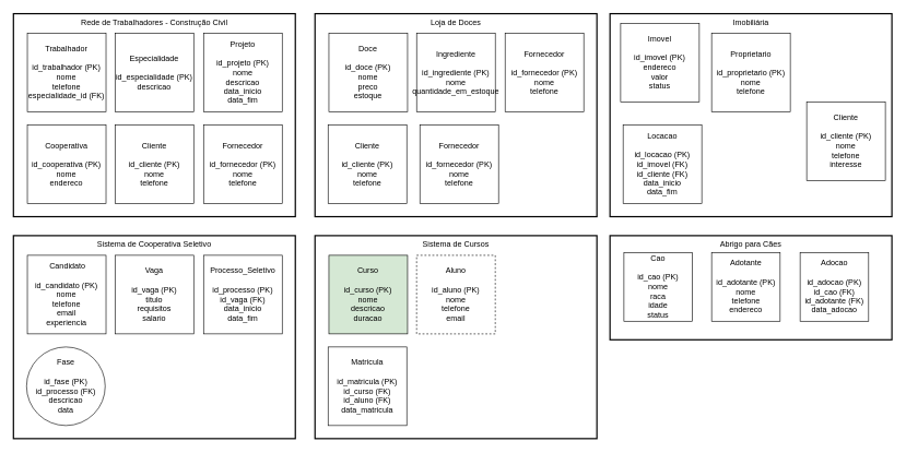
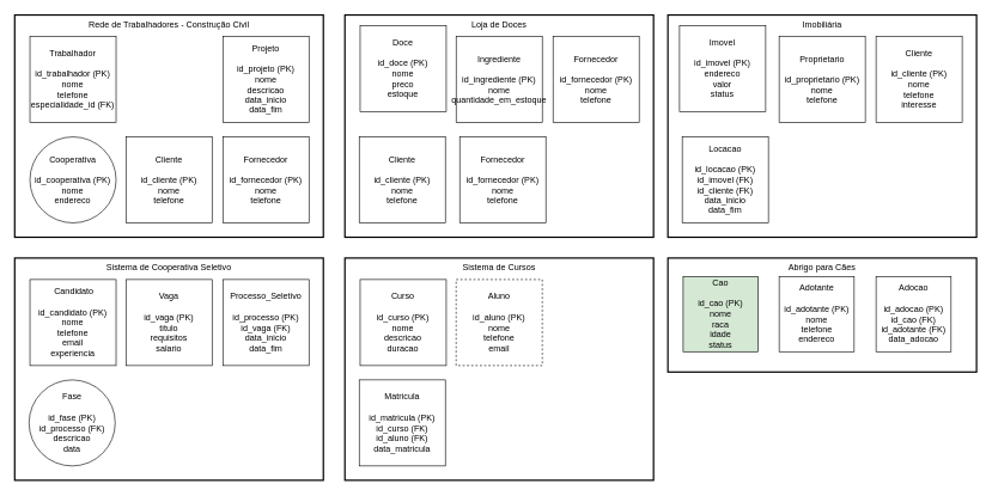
- <mxCell id="4" value="&lt;div align=&quot;center&quot;&gt;Especialidade&lt;/div&gt;&lt;div align=&quot;center&quot;&gt;&lt;br&gt;&lt;/div&gt;&lt;div align=&quot;center&quot;&gt;id_especialidade (PK)&lt;/div&gt;&lt;div align=&quot;center&quot;&gt;descricao&lt;/div&gt;" style="whiteSpace=wrap;html=1;aspect=fixed;align=center;" vertex="1" parent="2"><mxGeometry x="155" y="30" width="120" height="120" as="geometry" /></mxCell>
- <mxCell id="10" value="Doce&lt;br&gt;&lt;br&gt;id_doce (PK)&lt;br&gt;nome&lt;br&gt;preco&lt;br&gt;estoque" style="whiteSpace=wrap;html=1;aspect=fixed;" vertex="1" parent="9"><mxGeometry x="21.23" y="30" width="120" height="120" as="geometry" /></mxCell>
+ <mxCell id="10" value="Doce&lt;br&gt;&lt;br&gt;id_doce (PK)&lt;br&gt;nome&lt;br&gt;preco&lt;br&gt;estoque" style="whiteSpace=wrap;html=1;aspect=fixed;" vertex="1" parent="9"><mxGeometry x="21.23" y="15" width="120" height="120" as="geometry" /></mxCell>
- <mxCell id="18" value="Cliente&lt;br&gt;&lt;br&gt;id_cliente (PK)&lt;br&gt;nome&lt;br&gt;telefone&lt;br&gt;interesse" style="whiteSpace=wrap;html=1;aspect=fixed;align=center;" vertex="1" parent="15"><mxGeometry x="300" y="135" width="120" height="120" as="geometry" /></mxCell>
+ <mxCell id="18" value="Cliente&lt;br&gt;&lt;br&gt;id_cliente (PK)&lt;br&gt;nome&lt;br&gt;telefone&lt;br&gt;interesse" style="whiteSpace=wrap;html=1;aspect=fixed;align=center;" vertex="1" parent="15"><mxGeometry x="290" y="30" width="120" height="120" as="geometry" /></mxCell>
- <mxCell id="6" value="Cooperativa&lt;br&gt;&lt;br&gt;id_cooperativa (PK)&lt;br&gt;nome&lt;br&gt;endereco" style="whiteSpace=wrap;html=1;aspect=fixed;align=center;" vertex="1" parent="2"><mxGeometry x="21.23" y="170" width="120" height="120" as="geometry" /></mxCell>
+ <mxCell id="6" value="Cooperativa&lt;br&gt;&lt;br&gt;id_cooperativa (PK)&lt;br&gt;nome&lt;br&gt;endereco" style="ellipse;whiteSpace=wrap;html=1;aspect=fixed;align=center;" vertex="1" parent="2"><mxGeometry x="21.23" y="170" width="120" height="120" as="geometry" /></mxCell>
- <mxCell id="21" value="Cao&lt;br&gt;&lt;br&gt;id_cao (PK)&lt;br&gt;nome&lt;br&gt;raca&lt;br&gt;idade&lt;br&gt;status" style="whiteSpace=wrap;html=1;aspect=fixed;" vertex="1" parent="20"><mxGeometry x="21.23" y="26.129" width="104.516" height="104.516" as="geometry" /></mxCell>
+ <mxCell id="21" value="Cao&lt;br&gt;&lt;br&gt;id_cao (PK)&lt;br&gt;nome&lt;br&gt;raca&lt;br&gt;idade&lt;br&gt;status" style="whiteSpace=wrap;html=1;aspect=fixed;fillColor=#d5e8d4;" vertex="1" parent="20"><mxGeometry x="21.23" y="26.129" width="104.516" height="104.516" as="geometry" /></mxCell>
- <mxCell id="30" value="Curso&lt;br&gt;&lt;br&gt;id_curso (PK)&lt;br&gt;nome&lt;br&gt;descricao&lt;br&gt;duracao" style="whiteSpace=wrap;html=1;aspect=fixed;fillColor=#d5e8d4;" vertex="1" parent="29"><mxGeometry x="21.23" y="30" width="120" height="120" as="geometry" /></mxCell>
+ <mxCell id="30" value="Curso&lt;br&gt;&lt;br&gt;id_curso (PK)&lt;br&gt;nome&lt;br&gt;descricao&lt;br&gt;duracao" style="whiteSpace=wrap;html=1;aspect=fixed;" vertex="1" parent="29"><mxGeometry x="21.23" y="30" width="120" height="120" as="geometry" /></mxCell>
